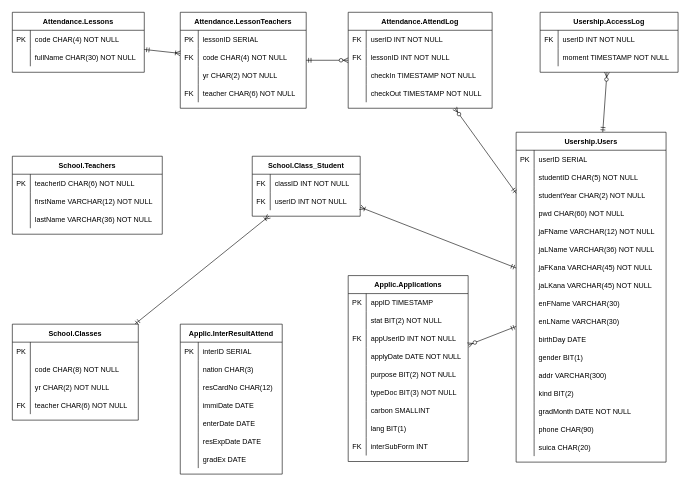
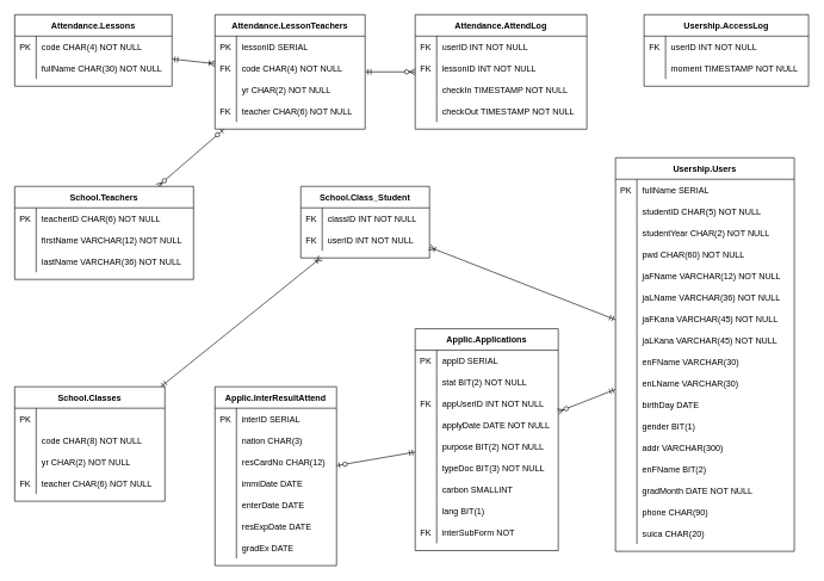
- <mxCell id="10" style="rounded=0;orthogonalLoop=1;jettySize=auto;html=1;endFill=0;endArrow=ERmandOne;startFill=1;startArrow=ERzeroToMany;" parent="1" source="44" target="51" edge="1"><mxGeometry relative="1" as="geometry" /></mxCell>
+ <mxCell id="4" style="rounded=0;orthogonalLoop=1;jettySize=auto;html=1;endFill=1;endArrow=ERzeroToMany;startFill=1;startArrow=ERzeroToOne;" parent="1" source="18" target="131" edge="1"><mxGeometry relative="1" as="geometry" /></mxCell>
- <mxCell id="9" style="rounded=0;orthogonalLoop=1;jettySize=auto;html=1;endFill=0;endArrow=ERmandOne;startFill=1;startArrow=ERzeroToMany;" parent="1" source="31" target="51" edge="1"><mxGeometry relative="1" as="geometry" /></mxCell>
- <mxCell id="54" value="userID SERIAL" style="shape=partialRectangle;overflow=hidden;connectable=0;fillColor=none;top=0;left=0;bottom=0;right=0;align=left;spacingLeft=6;" parent="52" vertex="1"><mxGeometry x="30" width="220" height="30" as="geometry" /></mxCell>
+ <mxCell id="54" value="fullName SERIAL" style="shape=partialRectangle;overflow=hidden;connectable=0;fillColor=none;top=0;left=0;bottom=0;right=0;align=left;spacingLeft=6;" parent="52" vertex="1"><mxGeometry x="30" width="220" height="30" as="geometry" /></mxCell>
- <mxCell id="106" value="appID TIMESTAMP" style="shape=partialRectangle;overflow=hidden;connectable=0;fillColor=none;top=0;left=0;bottom=0;right=0;align=left;spacingLeft=6;" parent="104" vertex="1"><mxGeometry x="30" width="170" height="30" as="geometry" /></mxCell>
+ <mxCell id="106" value="appID SERIAL" style="shape=partialRectangle;overflow=hidden;connectable=0;fillColor=none;top=0;left=0;bottom=0;right=0;align=left;spacingLeft=6;" parent="104" vertex="1"><mxGeometry x="30" width="170" height="30" as="geometry" /></mxCell>
+ <mxCell id="2" style="rounded=0;orthogonalLoop=1;jettySize=auto;html=1;endFill=1;endArrow=ERzeroToOne;startFill=0;startArrow=ERmandOne;" parent="1" source="103" target="153" edge="1"><mxGeometry relative="1" as="geometry" /></mxCell>
- <mxCell id="93" value="kind BIT(2)" style="shape=partialRectangle;overflow=hidden;connectable=0;fillColor=none;top=0;left=0;bottom=0;right=0;align=left;spacingLeft=6;" parent="91" vertex="1"><mxGeometry x="30" width="220" height="30" as="geometry" /></mxCell>
+ <mxCell id="93" value="enFName BIT(2)" style="shape=partialRectangle;overflow=hidden;connectable=0;fillColor=none;top=0;left=0;bottom=0;right=0;align=left;spacingLeft=6;" parent="91" vertex="1"><mxGeometry x="30" width="220" height="30" as="geometry" /></mxCell>
- <mxCell id="130" value="interSubForm INT" style="shape=partialRectangle;overflow=hidden;connectable=0;fillColor=none;top=0;left=0;bottom=0;right=0;align=left;spacingLeft=6;" parent="128" vertex="1"><mxGeometry x="30" width="170" height="30" as="geometry" /></mxCell>
+ <mxCell id="130" value="interSubForm NOT" style="shape=partialRectangle;overflow=hidden;connectable=0;fillColor=none;top=0;left=0;bottom=0;right=0;align=left;spacingLeft=6;" parent="128" vertex="1"><mxGeometry x="30" width="170" height="30" as="geometry" /></mxCell>
